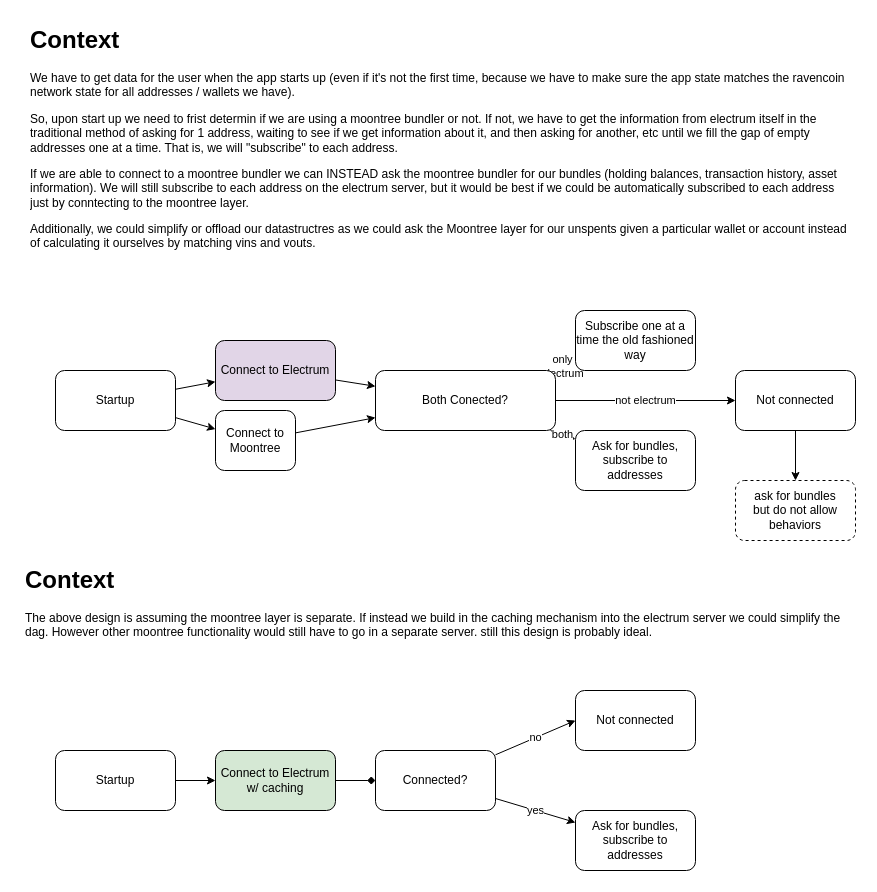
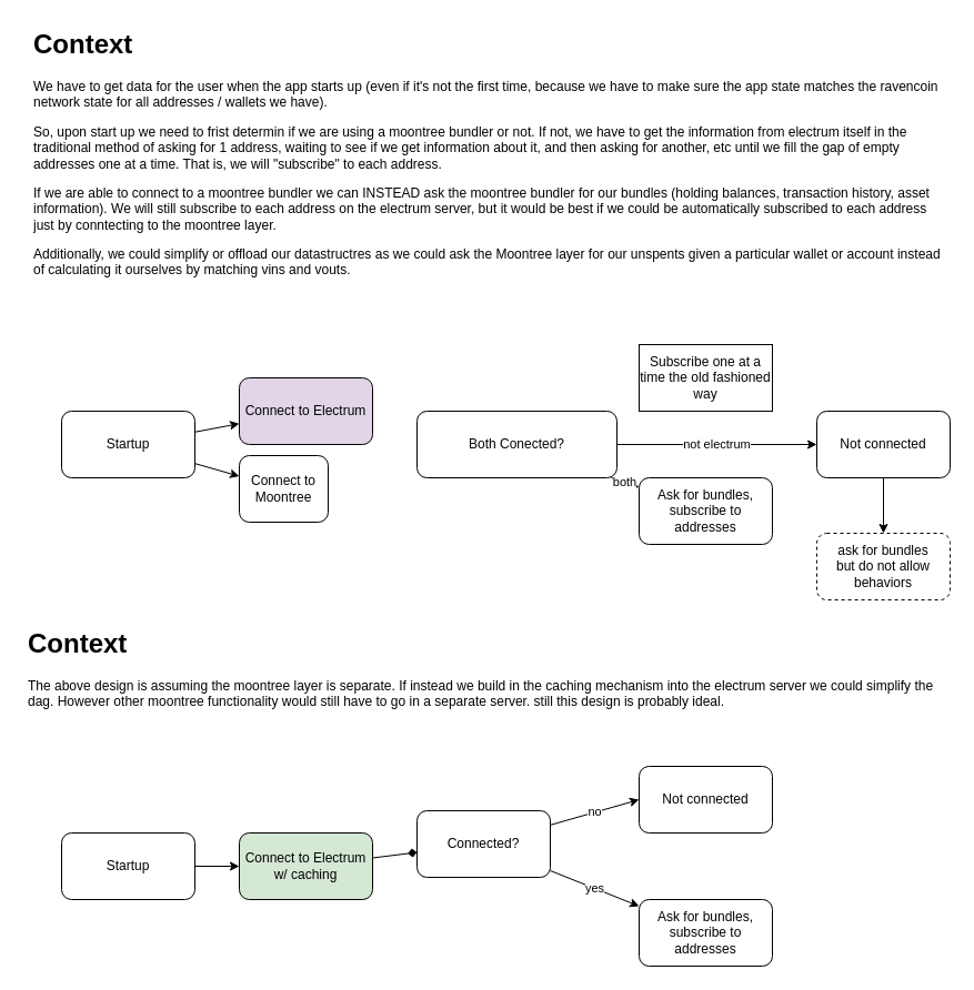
- <mxCell id="14" value="Subscribe one at a time the old fashioned way" style="rounded=1;whiteSpace=wrap;html=1;" vertex="1" parent="1"><mxGeometry x="575" y="310" width="120" height="60" as="geometry" /></mxCell>
+ <mxCell id="14" value="Subscribe one at a time the old fashioned way" style="whiteSpace=wrap;html=1;rounded=0;" vertex="1" parent="1"><mxGeometry x="575" y="310" width="120" height="60" as="geometry" /></mxCell>
- <mxCell id="10" value="only&lt;br&gt;electrum" style="edgeStyle=none;html=1;" edge="1" parent="1" source="13" target="14"><mxGeometry relative="1" as="geometry" /></mxCell>
- <mxCell id="6" style="edgeStyle=none;html=1;" edge="1" parent="1" source="7" target="13"><mxGeometry relative="1" as="geometry" /></mxCell>
- <mxCell id="8" style="edgeStyle=none;html=1;" edge="1" parent="1" source="9" target="13"><mxGeometry relative="1" as="geometry" /></mxCell>
- <mxCell id="25" value="Connected?" style="rounded=1;whiteSpace=wrap;html=1;" vertex="1" parent="1"><mxGeometry x="375" y="750" width="120" height="60" as="geometry" /></mxCell>
+ <mxCell id="25" value="Connected?" style="rounded=1;whiteSpace=wrap;html=1;" vertex="1" parent="1"><mxGeometry x="375" y="730" width="120" height="60" as="geometry" /></mxCell>
